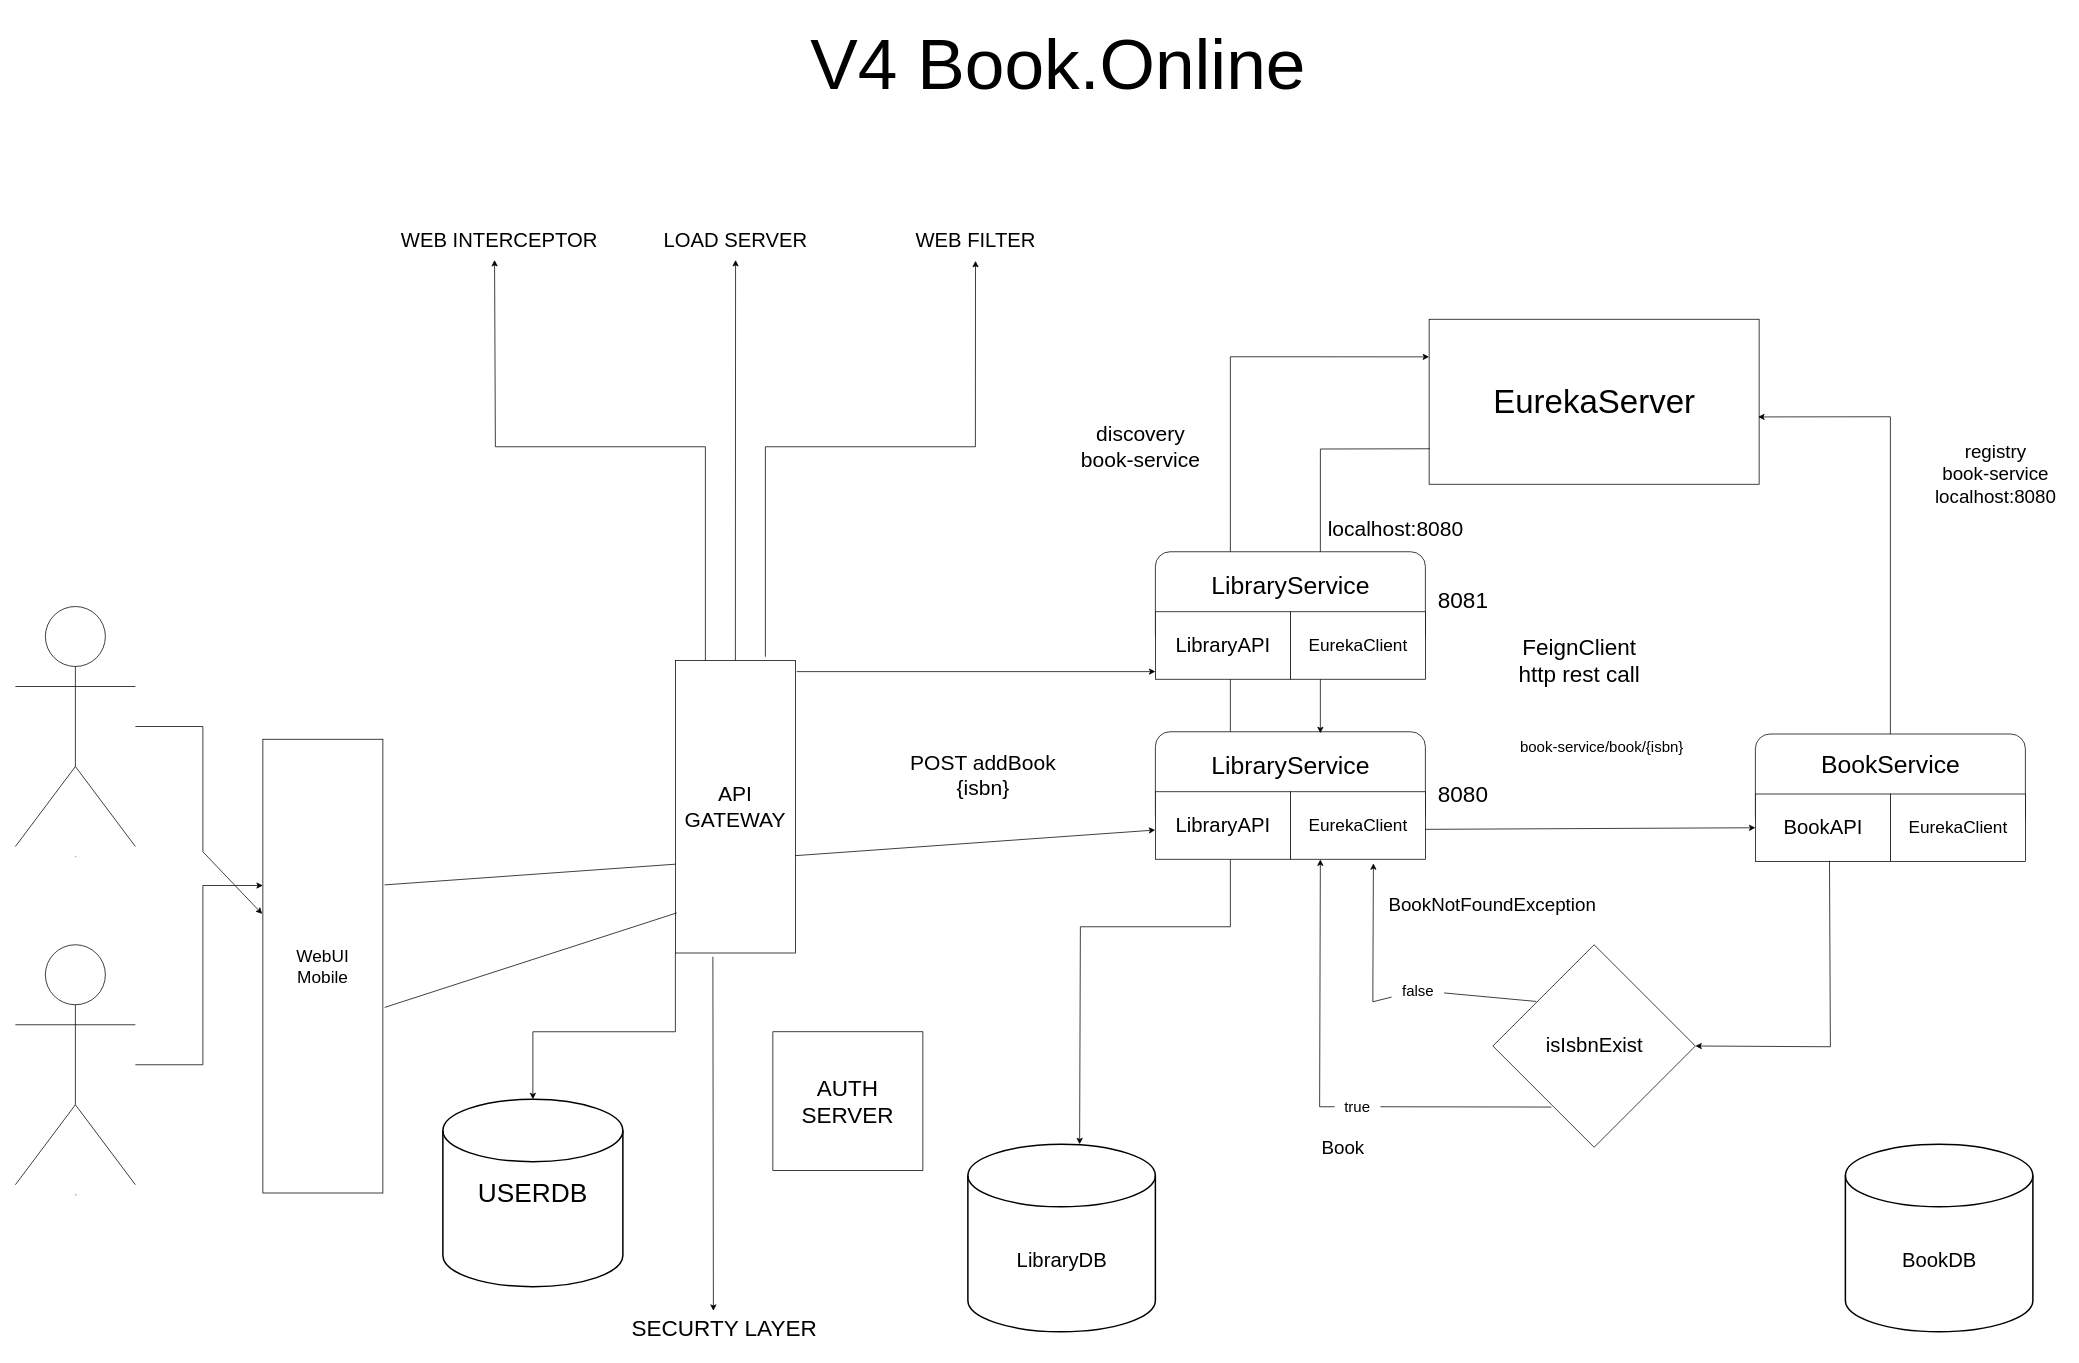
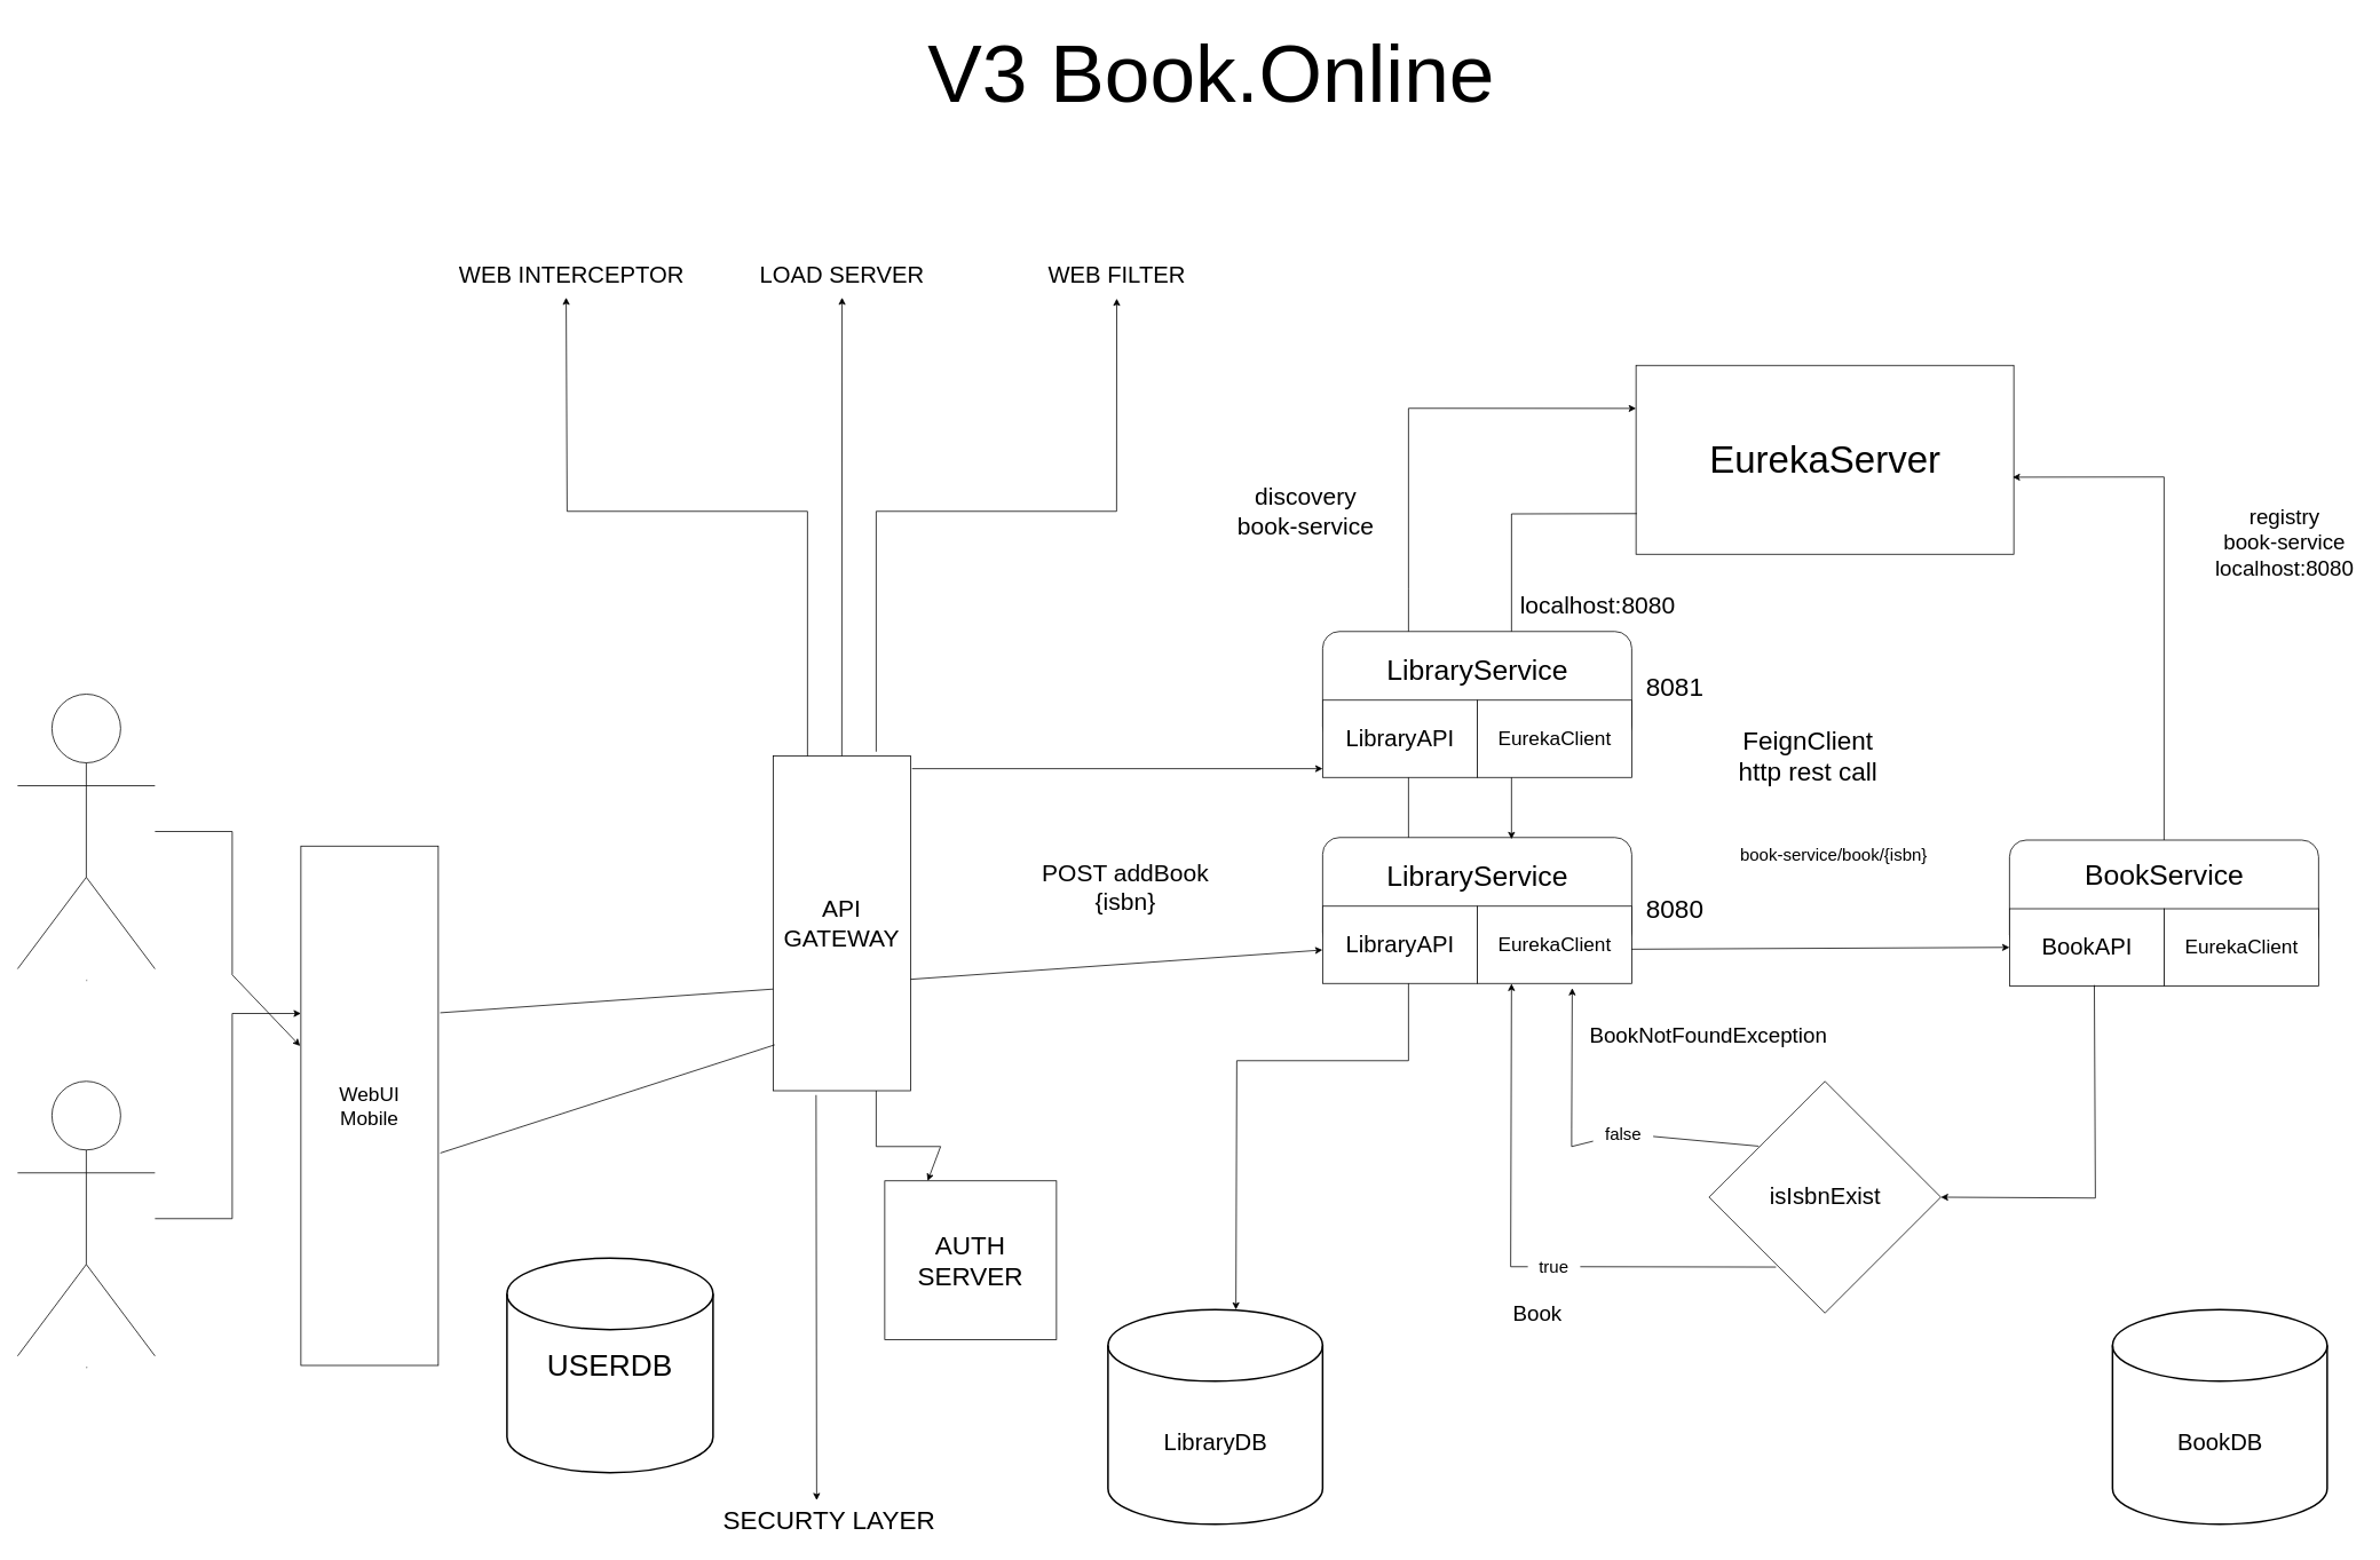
- <mxCell id="35" value="&lt;font style=&quot;font-size: 95px;&quot;&gt;V4 Book.Online&lt;/font&gt;" style="text;html=1;align=center;verticalAlign=middle;resizable=0;points=[];autosize=1;strokeColor=none;fillColor=none;" vertex="1" parent="1"><mxGeometry x="1070" y="20" width="680" height="130" as="geometry" /></mxCell>
+ <mxCell id="35" value="&lt;font style=&quot;font-size: 95px;&quot;&gt;V3 Book.Online&lt;/font&gt;" style="text;html=1;align=center;verticalAlign=middle;resizable=0;points=[];autosize=1;strokeColor=none;fillColor=none;" vertex="1" parent="1"><mxGeometry x="1070" y="20" width="680" height="130" as="geometry" /></mxCell>
+ <mxCell id="64" value="" style="endArrow=classic;html=1;rounded=0;exitX=1;exitY=0.25;exitDx=0;exitDy=0;entryX=0.25;entryY=0;entryDx=0;entryDy=0;" edge="1" parent="1" source="54" target="59"><mxGeometry width="50" height="50" relative="1" as="geometry"><mxPoint x="1150" y="1345" as="sourcePoint" /><mxPoint x="1200" y="1295" as="targetPoint" /><Array as="points"><mxPoint x="1020" y="1335" /><mxPoint x="1095" y="1335" /></Array></mxGeometry></mxCell>
- <mxCell id="63" value="" style="endArrow=classic;html=1;rounded=0;exitX=1;exitY=1;exitDx=0;exitDy=0;entryX=0.5;entryY=0;entryDx=0;entryDy=0;entryPerimeter=0;" edge="1" parent="1" source="54" target="60"><mxGeometry width="50" height="50" relative="1" as="geometry"><mxPoint x="800" y="1385" as="sourcePoint" /><mxPoint x="850" y="1335" as="targetPoint" /><Array as="points"><mxPoint x="900" y="1375" /><mxPoint x="810" y="1375" /><mxPoint x="710" y="1375" /></Array></mxGeometry></mxCell>
